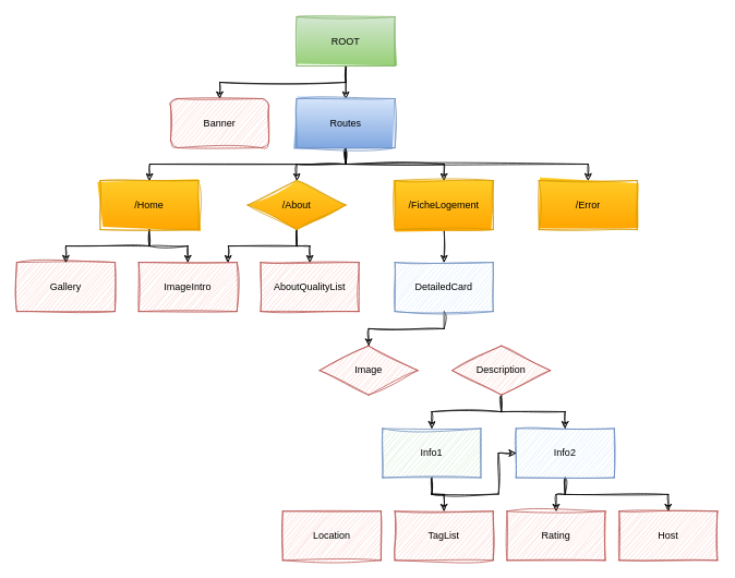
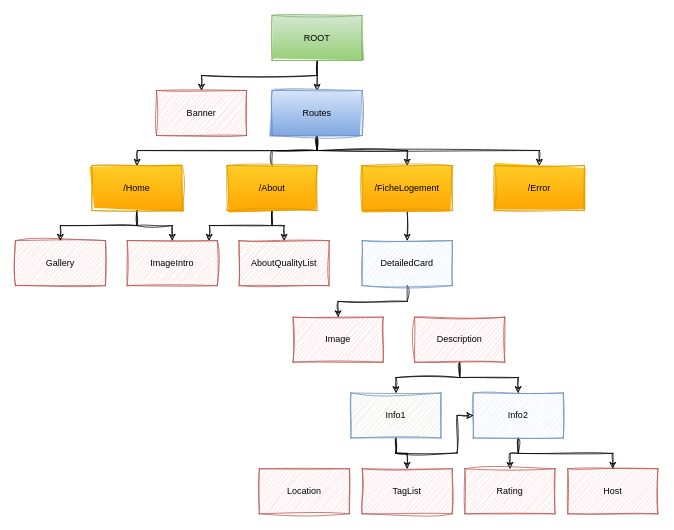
- <mxCell id="10" value="Banner" style="whiteSpace=wrap;html=1;sketch=1;curveFitting=1;jiggle=2;labelBackgroundColor=none;fillColor=#f8cecc;strokeColor=#b85450;rounded=1;" parent="1" vertex="1"><mxGeometry x="208" y="120" width="120" height="60" as="geometry" /></mxCell>
+ <mxCell id="10" value="Banner" style="rounded=0;whiteSpace=wrap;html=1;sketch=1;curveFitting=1;jiggle=2;labelBackgroundColor=none;fillColor=#f8cecc;strokeColor=#b85450;" parent="1" vertex="1"><mxGeometry x="208" y="120" width="120" height="60" as="geometry" /></mxCell>
- <mxCell id="6" style="edgeStyle=orthogonalEdgeStyle;rounded=0;orthogonalLoop=1;jettySize=auto;html=1;exitX=0.5;exitY=1;exitDx=0;exitDy=0;entryX=0.5;entryY=0;entryDx=0;entryDy=0;sketch=1;curveFitting=1;jiggle=2;labelBackgroundColor=none;fontColor=default;" parent="1" source="9" target="13" edge="1"><mxGeometry relative="1" as="geometry" /></mxCell>
+ <mxCell id="6" style="edgeStyle=orthogonalEdgeStyle;rounded=0;orthogonalLoop=1;jettySize=auto;html=1;exitX=0.5;exitY=1;exitDx=0;exitDy=0;entryX=0.5;entryY=0;entryDx=0;entryDy=0;sketch=1;curveFitting=1;jiggle=2;labelBackgroundColor=none;fontColor=default;endArrow=none;" parent="1" source="9" target="13" edge="1"><mxGeometry relative="1" as="geometry" /></mxCell>
- <mxCell id="13" value="/About" style="rhombus;whiteSpace=wrap;html=1;sketch=1;curveFitting=1;jiggle=2;labelBackgroundColor=none;fillColor=#ffcd28;strokeColor=#d79b00;gradientColor=#ffa500;" parent="1" vertex="1"><mxGeometry x="302" y="220" width="120" height="60" as="geometry" /></mxCell>
+ <mxCell id="13" value="/About" style="rounded=0;whiteSpace=wrap;html=1;sketch=1;curveFitting=1;jiggle=2;labelBackgroundColor=none;fillColor=#ffcd28;strokeColor=#d79b00;gradientColor=#ffa500;" parent="1" vertex="1"><mxGeometry x="302" y="220" width="120" height="60" as="geometry" /></mxCell>
- <mxCell id="25" value="Image" style="rhombus;whiteSpace=wrap;html=1;sketch=1;curveFitting=1;jiggle=2;labelBackgroundColor=none;fillColor=#f8cecc;strokeColor=#b85450;" parent="1" vertex="1"><mxGeometry x="390" y="422" width="120" height="60" as="geometry" /></mxCell>
+ <mxCell id="25" value="Image" style="rounded=0;whiteSpace=wrap;html=1;sketch=1;curveFitting=1;jiggle=2;labelBackgroundColor=none;fillColor=#f8cecc;strokeColor=#b85450;" parent="1" vertex="1"><mxGeometry x="390" y="422" width="120" height="60" as="geometry" /></mxCell>
- <mxCell id="24" value="Description" style="rhombus;whiteSpace=wrap;html=1;sketch=1;curveFitting=1;jiggle=2;labelBackgroundColor=none;fillColor=#f8cecc;strokeColor=#b85450;" parent="1" vertex="1"><mxGeometry x="552" y="422" width="120" height="60" as="geometry" /></mxCell>
+ <mxCell id="24" value="Description" style="rounded=0;whiteSpace=wrap;html=1;sketch=1;curveFitting=1;jiggle=2;labelBackgroundColor=none;fillColor=#f8cecc;strokeColor=#b85450;" parent="1" vertex="1"><mxGeometry x="552" y="422" width="120" height="60" as="geometry" /></mxCell>
